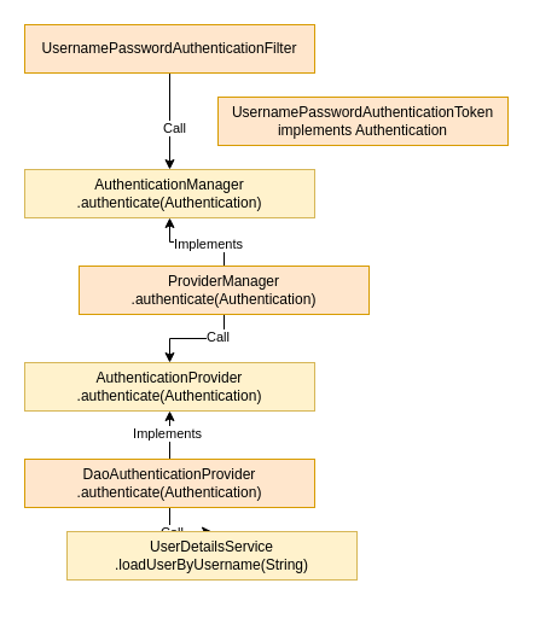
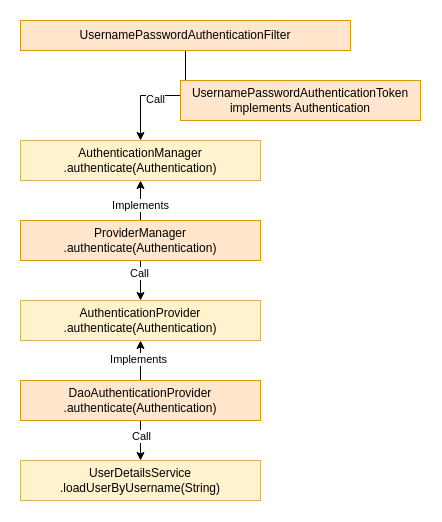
- <mxCell id="4" value="UsernamePasswordAuthenticationFilter" style="rounded=0;whiteSpace=wrap;html=1;fillColor=#ffe6cc;strokeColor=#d79b00;" vertex="1" parent="1"><mxGeometry x="20" y="20" width="240" height="40" as="geometry" /></mxCell>
+ <mxCell id="4" value="UsernamePasswordAuthenticationFilter" style="rounded=0;whiteSpace=wrap;html=1;fillColor=#ffe6cc;strokeColor=#d79b00;" vertex="1" parent="1"><mxGeometry x="20" y="20" width="330" height="30" as="geometry" /></mxCell>
- <mxCell id="11" value="ProviderManager&lt;div&gt;.authenticate(Authentication)&lt;/div&gt;" style="rounded=0;whiteSpace=wrap;html=1;fillColor=#ffe6cc;strokeColor=#d79b00;" vertex="1" parent="1"><mxGeometry x="65" y="220" width="240" height="40" as="geometry" /></mxCell>
+ <mxCell id="11" value="ProviderManager&lt;div&gt;.authenticate(Authentication)&lt;/div&gt;" style="rounded=0;whiteSpace=wrap;html=1;fillColor=#ffe6cc;strokeColor=#d79b00;" vertex="1" parent="1"><mxGeometry x="20" y="220" width="240" height="40" as="geometry" /></mxCell>
- <mxCell id="18" value="UserDetailsService&lt;div&gt;.loadUserByUsername(String)&lt;/div&gt;" style="rounded=0;whiteSpace=wrap;html=1;fillColor=#fff2cc;strokeColor=#d6b656;" vertex="1" parent="1"><mxGeometry x="55" y="440" width="240" height="40" as="geometry" /></mxCell>
+ <mxCell id="18" value="UserDetailsService&lt;div&gt;.loadUserByUsername(String)&lt;/div&gt;" style="rounded=0;whiteSpace=wrap;html=1;fillColor=#fff2cc;strokeColor=#d6b656;" vertex="1" parent="1"><mxGeometry x="20" y="460" width="240" height="40" as="geometry" /></mxCell>
